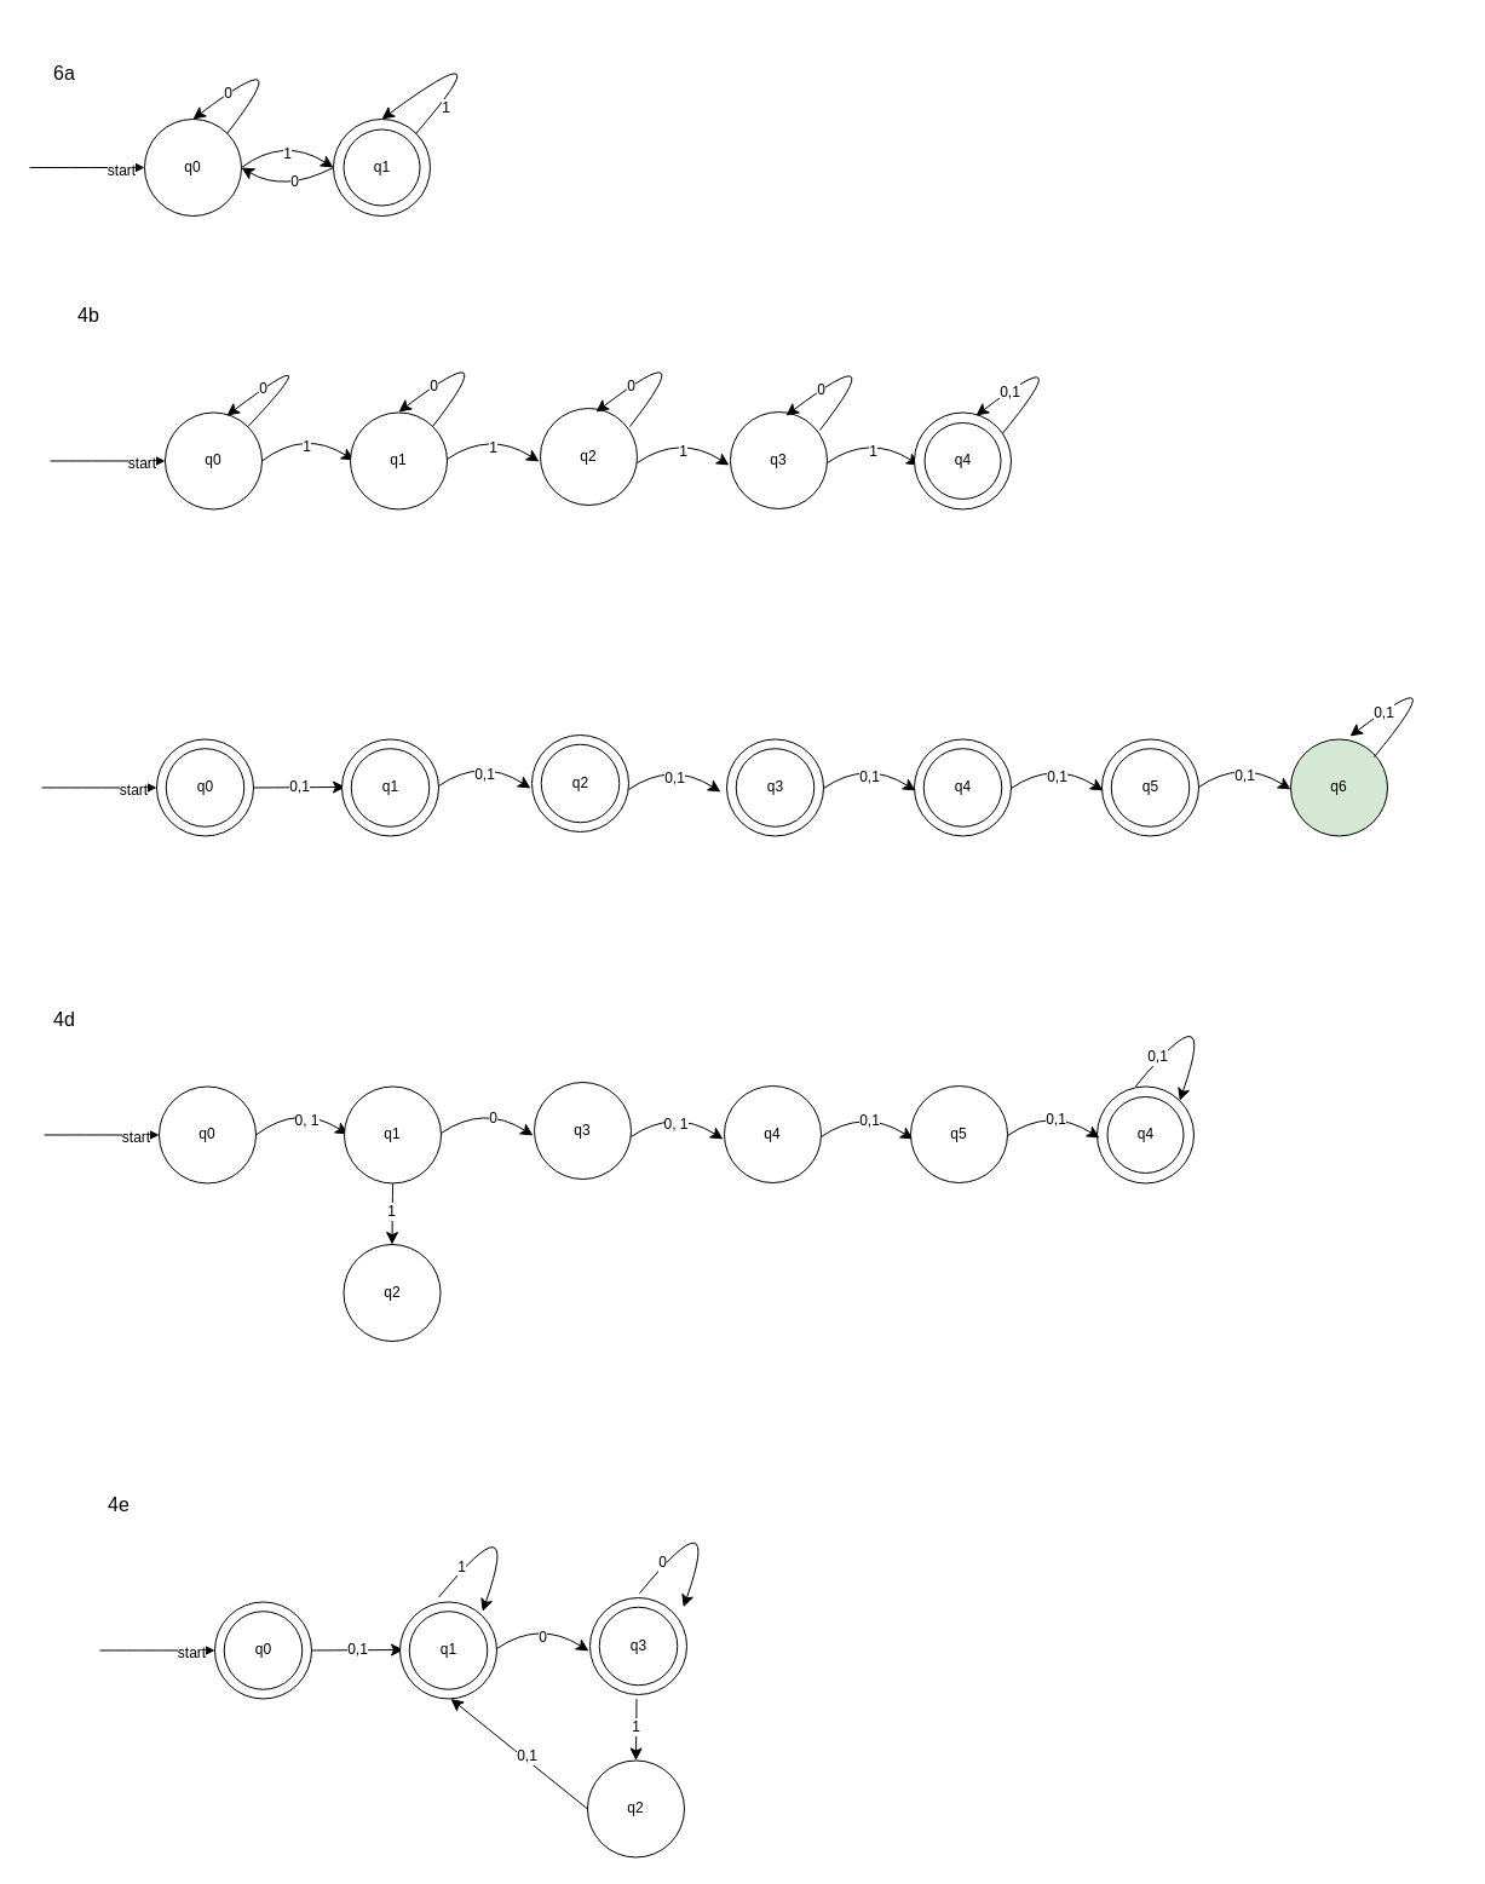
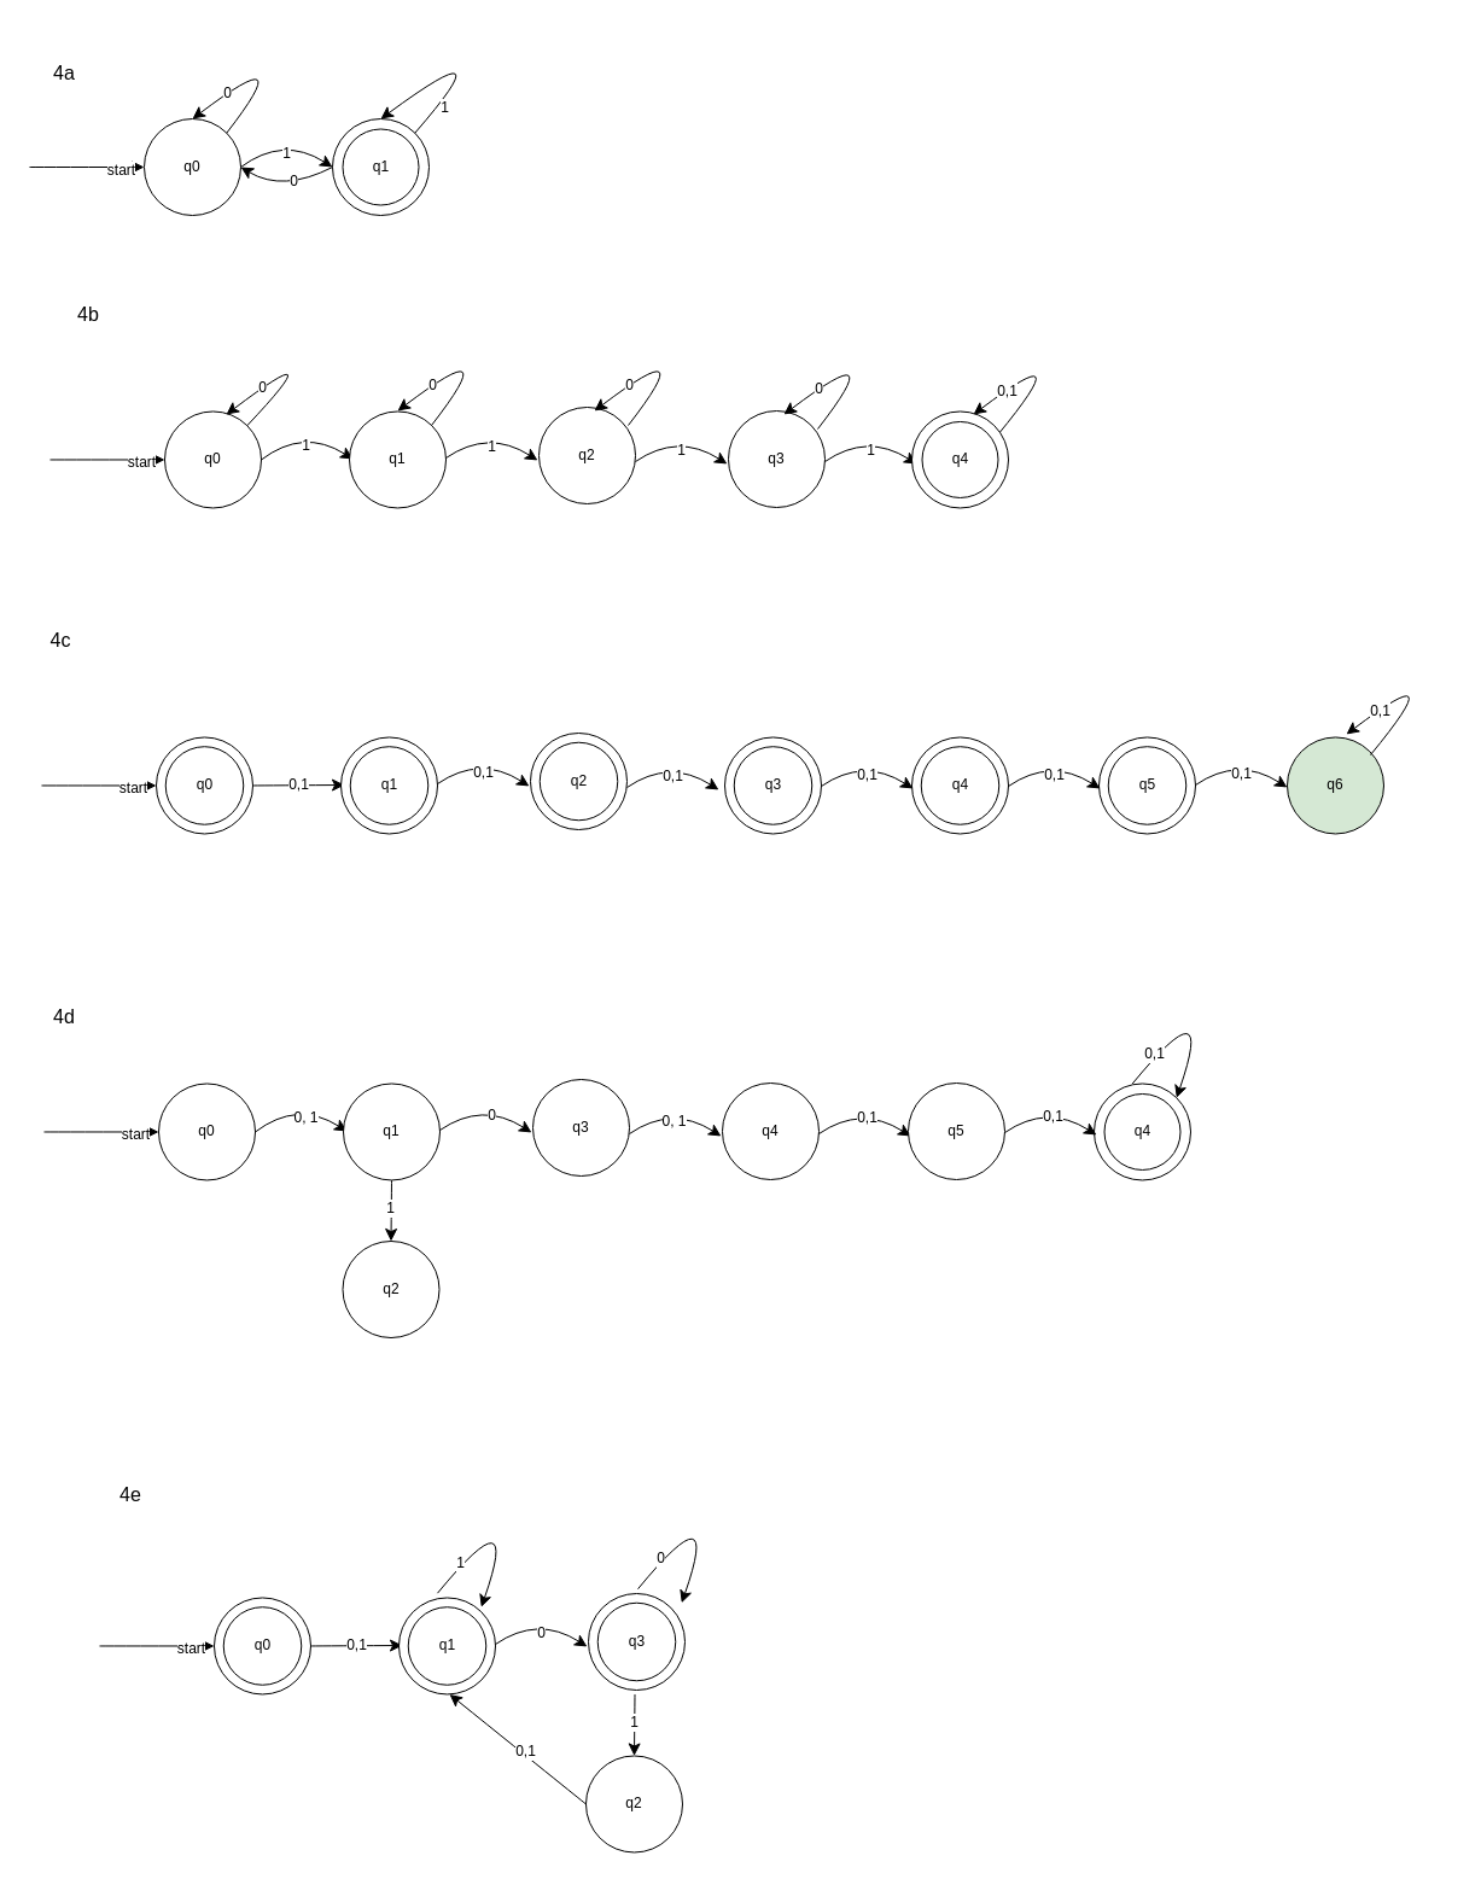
- <mxCell id="15" value="6a" style="text;html=1;align=center;verticalAlign=middle;whiteSpace=wrap;rounded=0;fontSize=16;" vertex="1" parent="1"><mxGeometry x="23" y="45" width="60" height="30" as="geometry" /></mxCell>
+ <mxCell id="15" value="4a" style="text;html=1;align=center;verticalAlign=middle;whiteSpace=wrap;rounded=0;fontSize=16;" vertex="1" parent="1"><mxGeometry x="23" y="45" width="60" height="30" as="geometry" /></mxCell>
+ <mxCell id="46" value="4c" style="text;html=1;align=center;verticalAlign=middle;whiteSpace=wrap;rounded=0;fontSize=16;" vertex="1" parent="1"><mxGeometry x="20" y="515" width="60" height="30" as="geometry" /></mxCell>
- <mxCell id="100" value="4e" style="text;html=1;align=center;verticalAlign=middle;whiteSpace=wrap;rounded=0;fontSize=16;" vertex="1" parent="1"><mxGeometry x="68" y="1228" width="60" height="30" as="geometry" /></mxCell>
+ <mxCell id="100" value="4e" style="text;html=1;align=center;verticalAlign=middle;whiteSpace=wrap;rounded=0;fontSize=16;" vertex="1" parent="1"><mxGeometry x="78" y="1223" width="60" height="30" as="geometry" /></mxCell>
